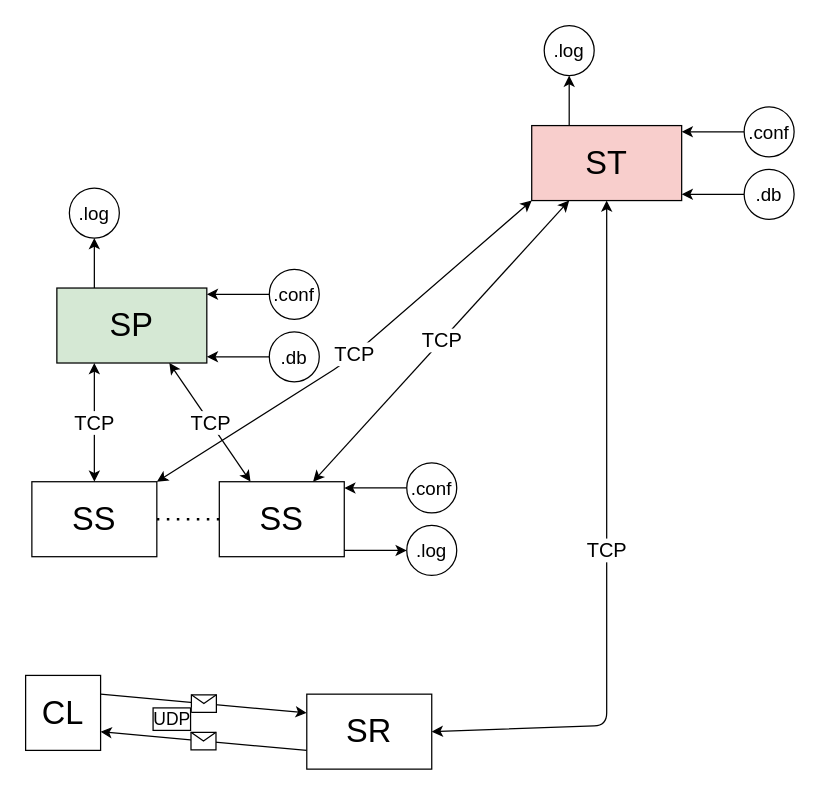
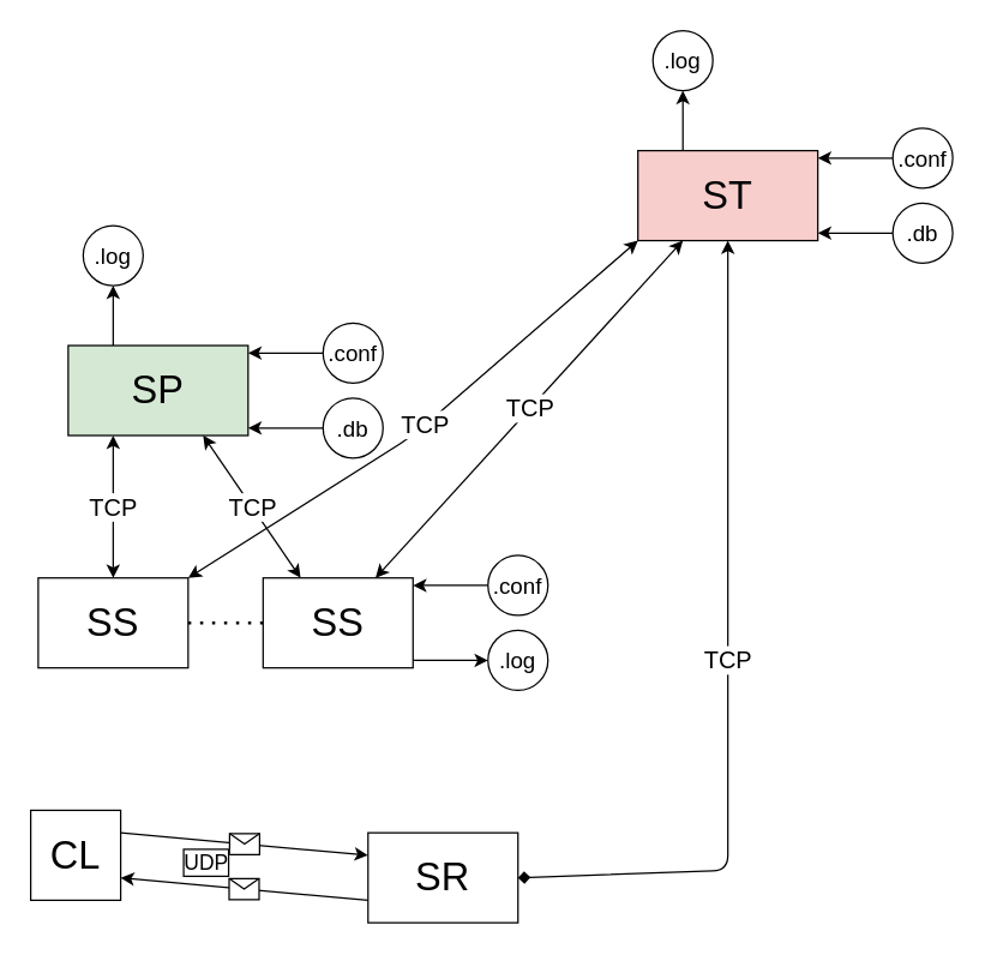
- <mxCell id="25" value="TCP&lt;font style=&quot;font-size: 16px;&quot;&gt;&lt;br style=&quot;font-size: 16px;&quot;&gt;&lt;/font&gt;" style="endArrow=classic;startArrow=classic;html=1;fontSize=16;entryX=1;entryY=0.5;entryDx=0;entryDy=0;exitX=0.5;exitY=1;exitDx=0;exitDy=0;" edge="1" parent="1" source="24" target="23"><mxGeometry width="50" height="50" relative="1" as="geometry"><mxPoint x="425" y="420" as="sourcePoint" /><mxPoint x="490" y="515" as="targetPoint" /><Array as="points"><mxPoint x="485" y="580" /></Array></mxGeometry></mxCell>
+ <mxCell id="25" value="TCP&lt;font style=&quot;font-size: 16px;&quot;&gt;&lt;br style=&quot;font-size: 16px;&quot;&gt;&lt;/font&gt;" style="endArrow=diamond;startArrow=classic;html=1;fontSize=16;entryX=1;entryY=0.5;entryDx=0;entryDy=0;exitX=0.5;exitY=1;exitDx=0;exitDy=0;" edge="1" parent="1" source="24" target="23"><mxGeometry width="50" height="50" relative="1" as="geometry"><mxPoint x="425" y="420" as="sourcePoint" /><mxPoint x="490" y="515" as="targetPoint" /><Array as="points"><mxPoint x="485" y="580" /></Array></mxGeometry></mxCell>
